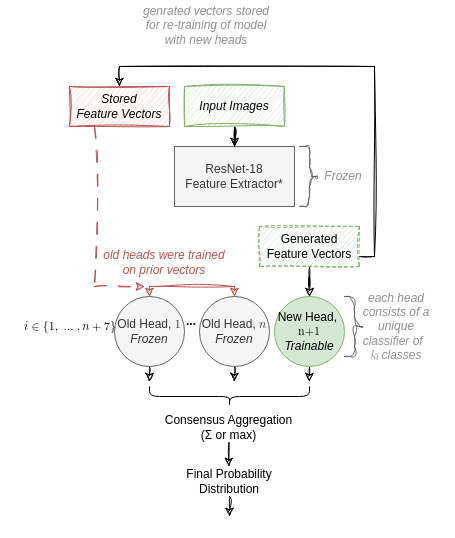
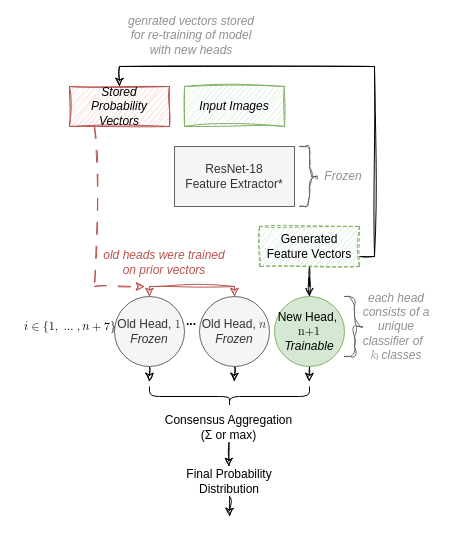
- <mxCell id="27" value="genrated vectors stored for re-training of model with new heads" style="text;html=1;align=center;verticalAlign=middle;whiteSpace=wrap;rounded=0;fontStyle=2;fontColor=#909090;" vertex="1" parent="1"><mxGeometry x="141" y="10" width="130" height="30" as="geometry" /></mxCell>
+ <mxCell id="27" value="genrated vectors stored for re-training of model with new heads" style="text;html=1;align=center;verticalAlign=middle;whiteSpace=wrap;rounded=0;fontStyle=2;fontColor=#909090;" vertex="1" parent="1"><mxGeometry x="126" y="20" width="130" height="30" as="geometry" /></mxCell>
- <mxCell id="25" value="&lt;div&gt;Stored&lt;/div&gt;&lt;div&gt;Feature Vectors&lt;/div&gt;" style="rounded=0;whiteSpace=wrap;html=1;fillColor=#f8cecc;strokeColor=#b85450;fontStyle=2;sketch=1;curveFitting=1;jiggle=2;" vertex="1" parent="1"><mxGeometry x="69" y="86" width="100" height="40" as="geometry" /></mxCell>
+ <mxCell id="25" value="&lt;div&gt;Stored&lt;/div&gt;&lt;div&gt;Probability Vectors&lt;/div&gt;" style="rounded=0;whiteSpace=wrap;html=1;fillColor=#f8cecc;strokeColor=#b85450;fontStyle=2;sketch=1;curveFitting=1;jiggle=2;" vertex="1" parent="1"><mxGeometry x="69" y="86" width="100" height="40" as="geometry" /></mxCell>
- <mxCell id="22" style="edgeStyle=orthogonalEdgeStyle;rounded=0;orthogonalLoop=1;jettySize=auto;html=1;entryX=0.5;entryY=0;entryDx=0;entryDy=0;sketch=1;curveFitting=1;jiggle=2;" edge="1" parent="1" source="23" target="2"><mxGeometry relative="1" as="geometry" /></mxCell>
- <mxCell id="3" style="edgeStyle=orthogonalEdgeStyle;rounded=0;orthogonalLoop=1;jettySize=auto;html=1;entryX=0.5;entryY=0;entryDx=0;entryDy=0;sketch=1;curveFitting=1;jiggle=2;" edge="1" parent="1" source="5" target="12"><mxGeometry relative="1" as="geometry" /></mxCell>
+ <mxCell id="3" style="edgeStyle=orthogonalEdgeStyle;rounded=0;orthogonalLoop=1;jettySize=auto;html=1;entryX=0.5;entryY=0;entryDx=0;entryDy=0;sketch=1;curveFitting=1;jiggle=2;endArrow=open;" edge="1" parent="1" source="5" target="12"><mxGeometry relative="1" as="geometry" /></mxCell>
